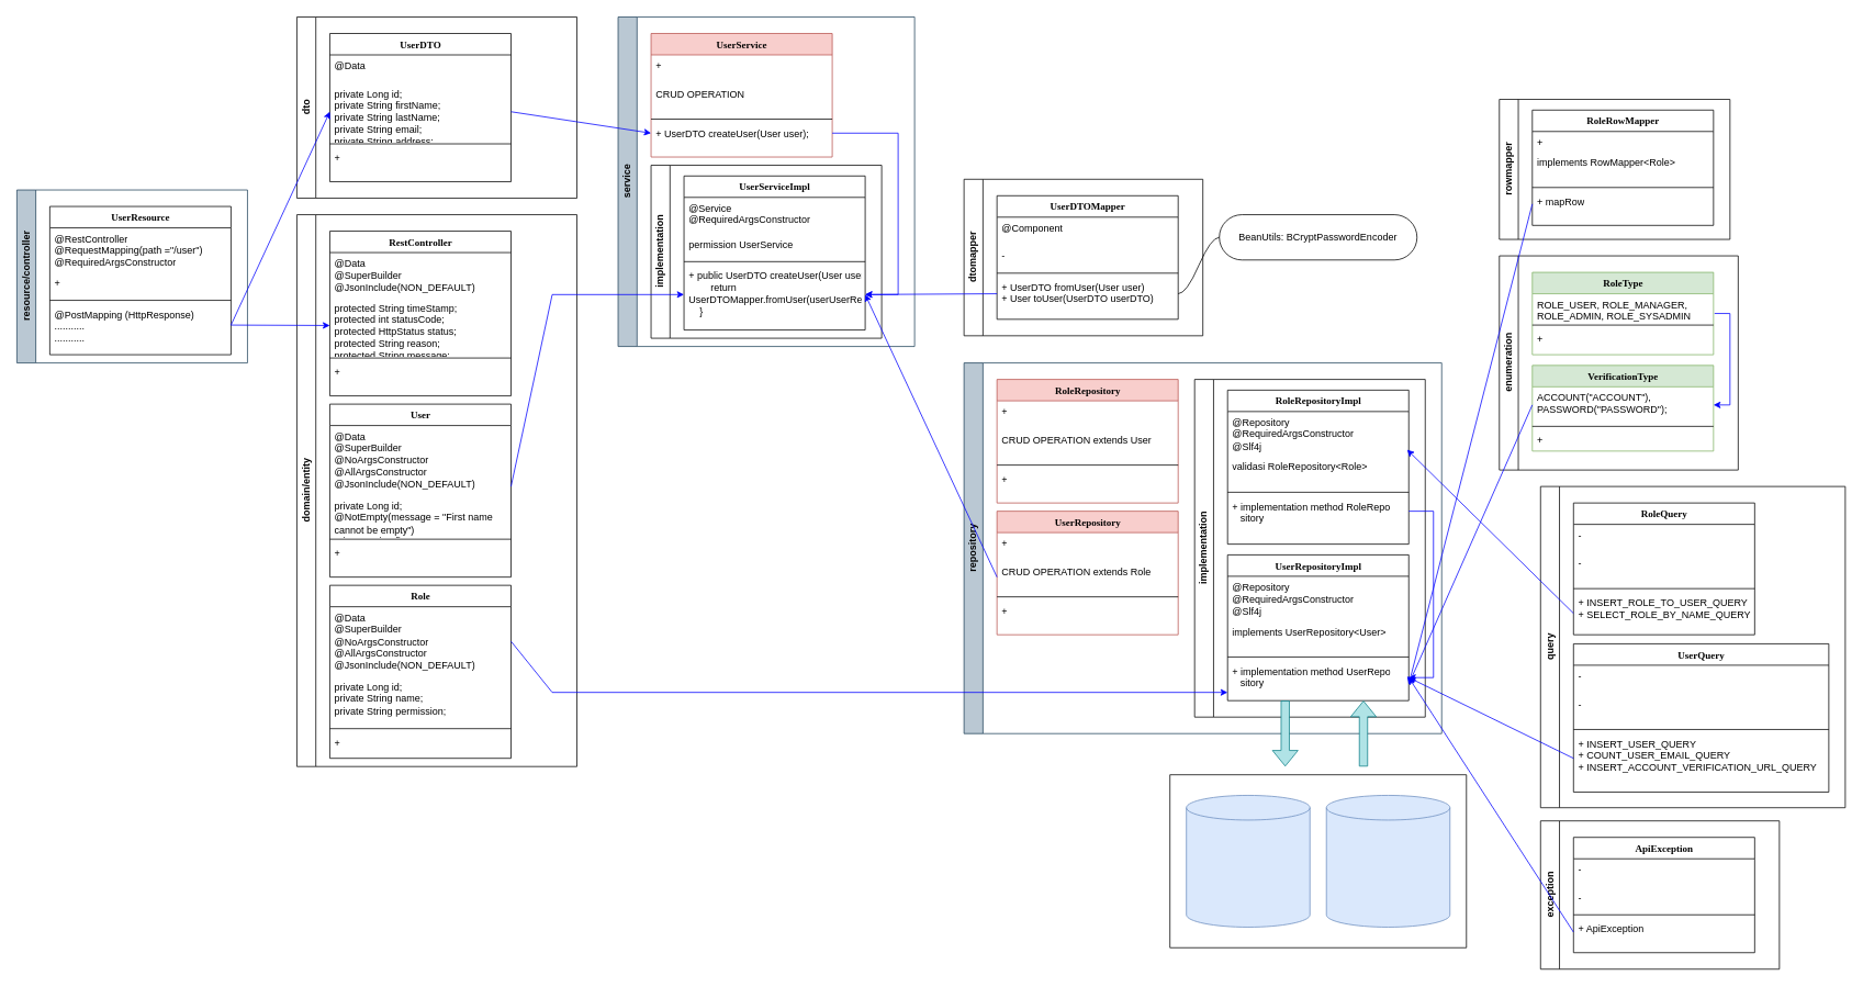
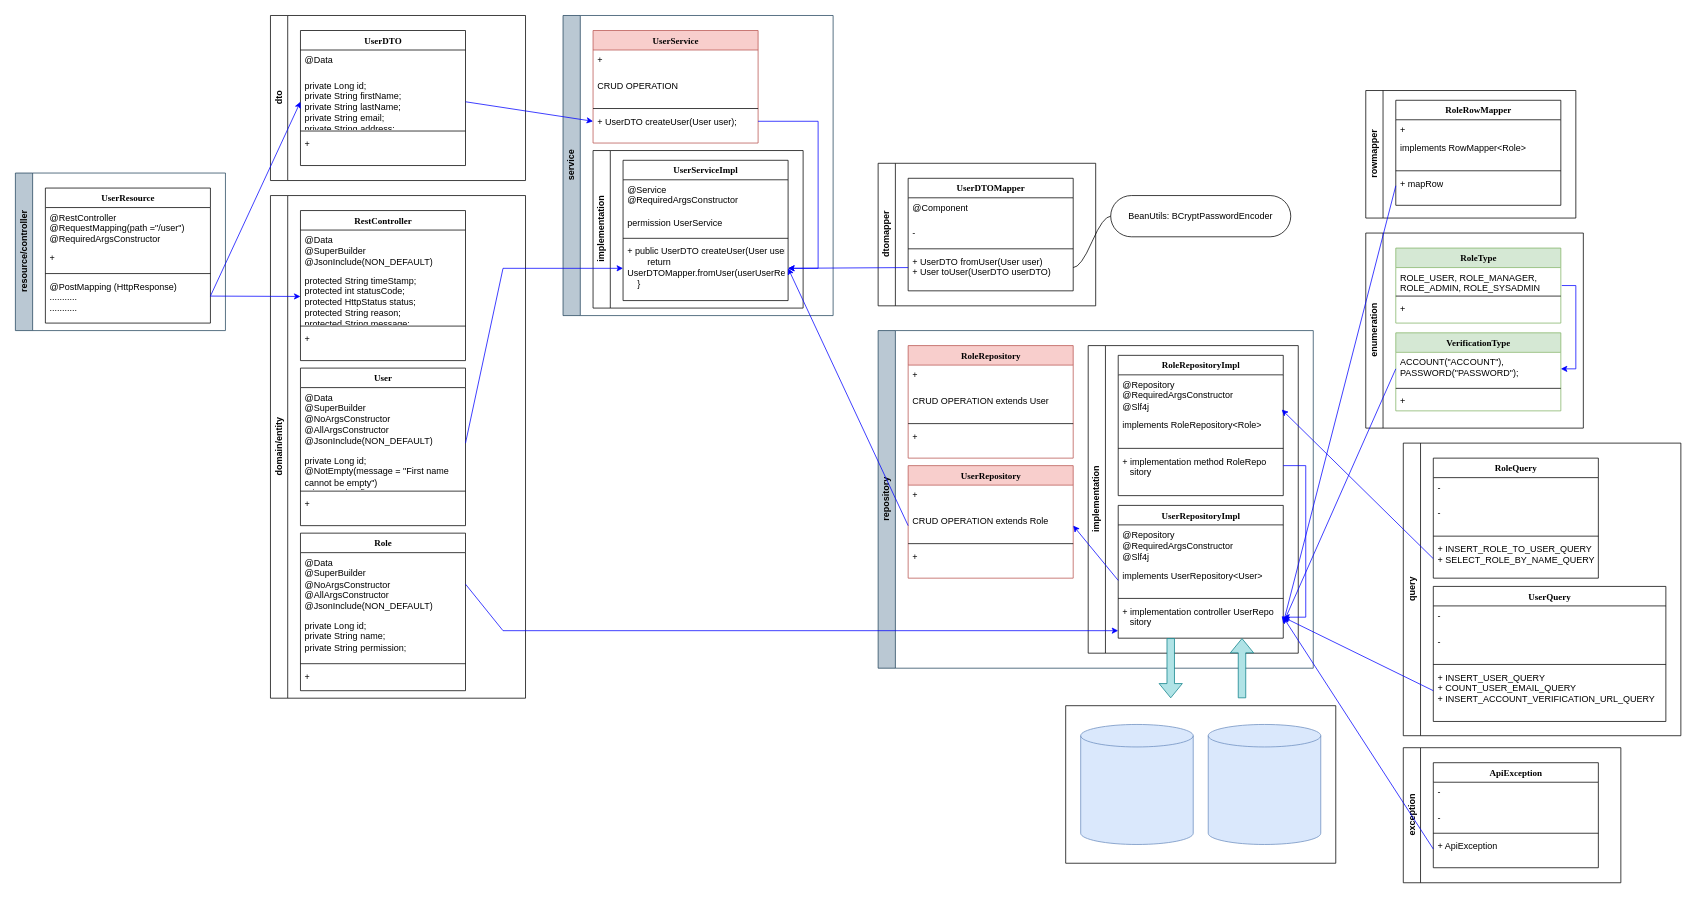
- <mxCell id="50" value="validasi RoleRepository&amp;lt;Role&amp;gt;" style="text;html=1;strokeColor=none;fillColor=none;align=left;verticalAlign=top;spacingLeft=4;spacingRight=4;whiteSpace=wrap;overflow=hidden;rotatable=0;points=[[0,0.5],[1,0.5]];portConstraint=eastwest;" vertex="1" parent="48"><mxGeometry y="80" width="220" height="40" as="geometry" /></mxCell>
+ <mxCell id="50" value="implements RoleRepository&amp;lt;Role&amp;gt;" style="text;html=1;strokeColor=none;fillColor=none;align=left;verticalAlign=top;spacingLeft=4;spacingRight=4;whiteSpace=wrap;overflow=hidden;rotatable=0;points=[[0,0.5],[1,0.5]];portConstraint=eastwest;" vertex="1" parent="48"><mxGeometry y="80" width="220" height="40" as="geometry" /></mxCell>
+ <mxCell id="64" value="" style="endArrow=classic;html=1;rounded=0;strokeColor=#0000FF;exitX=0;exitY=0.5;exitDx=0;exitDy=0;entryX=1;entryY=0.5;entryDx=0;entryDy=0;" edge="1" parent="41" source="55" target="61"><mxGeometry width="50" height="50" relative="1" as="geometry"><mxPoint x="50" y="270" as="sourcePoint" /><mxPoint x="-110" y="-73" as="targetPoint" /></mxGeometry></mxCell>
- <mxCell id="57" value="+ implementation method UserRepo&lt;br&gt;&amp;nbsp; &amp;nbsp;sitory" style="text;html=1;strokeColor=none;fillColor=none;align=left;verticalAlign=top;spacingLeft=4;spacingRight=4;whiteSpace=wrap;overflow=hidden;rotatable=0;points=[[0,0.5],[1,0.5]];portConstraint=eastwest;" vertex="1" parent="53"><mxGeometry y="128" width="220" height="42" as="geometry" /></mxCell>
+ <mxCell id="57" value="+ implementation controller UserRepo&lt;br&gt;&amp;nbsp; &amp;nbsp;sitory" style="text;html=1;strokeColor=none;fillColor=none;align=left;verticalAlign=top;spacingLeft=4;spacingRight=4;whiteSpace=wrap;overflow=hidden;rotatable=0;points=[[0,0.5],[1,0.5]];portConstraint=eastwest;" vertex="1" parent="53"><mxGeometry y="128" width="220" height="42" as="geometry" /></mxCell>
